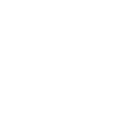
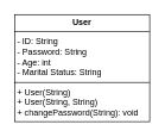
+ <mxCell id="2" value="&lt;p style=&quot;margin:0px;margin-top:4px;text-align:center;&quot;&gt;&lt;b&gt;User&lt;/b&gt;&lt;/p&gt;&lt;hr size=&quot;1&quot; style=&quot;border-style:solid;&quot;&gt;&lt;p style=&quot;margin:0px;margin-left:4px;&quot;&gt;- ID: String&lt;br&gt;- Password: String&lt;/p&gt;&lt;p style=&quot;margin:0px;margin-left:4px;&quot;&gt;- Age: int&lt;/p&gt;&lt;p style=&quot;margin:0px;margin-left:4px;&quot;&gt;- Marital Status: String&lt;/p&gt;&lt;hr size=&quot;1&quot; style=&quot;border-style:solid;&quot;&gt;&lt;p style=&quot;margin:0px;margin-left:4px;&quot;&gt;+ User(String)&lt;/p&gt;&lt;p style=&quot;margin:0px;margin-left:4px;&quot;&gt;+ User(String, String)&lt;br&gt;+ changePassword(String): void&lt;/p&gt;" style="verticalAlign=top;align=left;overflow=fill;html=1;whiteSpace=wrap;" vertex="1" parent="1"><mxGeometry x="20" y="20" width="190" height="150" as="geometry" /></mxCell>
